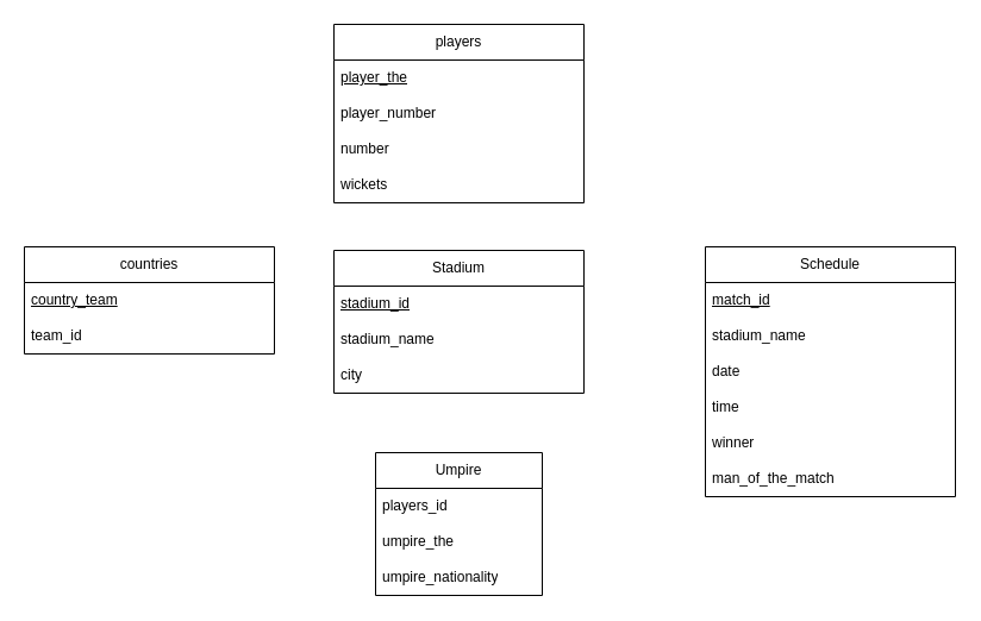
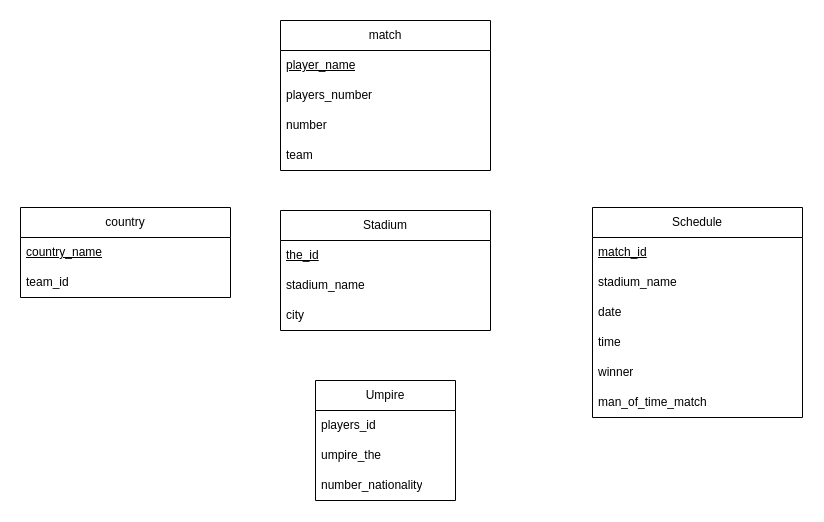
- <mxCell id="12" value="players" style="swimlane;fontStyle=0;childLayout=stackLayout;horizontal=1;startSize=30;horizontalStack=0;resizeParent=1;resizeParentMax=0;resizeLast=0;collapsible=1;marginBottom=0;whiteSpace=wrap;html=1;" vertex="1" parent="1"><mxGeometry x="280" y="20" width="210" height="150" as="geometry"><mxRectangle x="50" y="270" width="100" height="30" as="alternateBounds" /></mxGeometry></mxCell>
+ <mxCell id="12" value="match" style="swimlane;fontStyle=0;childLayout=stackLayout;horizontal=1;startSize=30;horizontalStack=0;resizeParent=1;resizeParentMax=0;resizeLast=0;collapsible=1;marginBottom=0;whiteSpace=wrap;html=1;" vertex="1" parent="1"><mxGeometry x="280" y="20" width="210" height="150" as="geometry"><mxRectangle x="50" y="270" width="100" height="30" as="alternateBounds" /></mxGeometry></mxCell>
- <mxCell id="13" value="&lt;u&gt;player_the&lt;/u&gt;" style="text;strokeColor=none;fillColor=none;align=left;verticalAlign=middle;spacingLeft=4;spacingRight=4;overflow=hidden;points=[[0,0.5],[1,0.5]];portConstraint=eastwest;rotatable=0;whiteSpace=wrap;html=1;" vertex="1" parent="12"><mxGeometry y="30" width="210" height="30" as="geometry" /></mxCell>
+ <mxCell id="13" value="&lt;u&gt;player_name&lt;/u&gt;" style="text;strokeColor=none;fillColor=none;align=left;verticalAlign=middle;spacingLeft=4;spacingRight=4;overflow=hidden;points=[[0,0.5],[1,0.5]];portConstraint=eastwest;rotatable=0;whiteSpace=wrap;html=1;" vertex="1" parent="12"><mxGeometry y="30" width="210" height="30" as="geometry" /></mxCell>
- <mxCell id="14" value="player_number" style="text;strokeColor=none;fillColor=none;align=left;verticalAlign=middle;spacingLeft=4;spacingRight=4;overflow=hidden;points=[[0,0.5],[1,0.5]];portConstraint=eastwest;rotatable=0;whiteSpace=wrap;html=1;" vertex="1" parent="12"><mxGeometry y="60" width="210" height="30" as="geometry" /></mxCell>
+ <mxCell id="14" value="players_number" style="text;strokeColor=none;fillColor=none;align=left;verticalAlign=middle;spacingLeft=4;spacingRight=4;overflow=hidden;points=[[0,0.5],[1,0.5]];portConstraint=eastwest;rotatable=0;whiteSpace=wrap;html=1;" vertex="1" parent="12"><mxGeometry y="60" width="210" height="30" as="geometry" /></mxCell>
- <mxCell id="16" value="wickets" style="text;strokeColor=none;fillColor=none;align=left;verticalAlign=middle;spacingLeft=4;spacingRight=4;overflow=hidden;points=[[0,0.5],[1,0.5]];portConstraint=eastwest;rotatable=0;whiteSpace=wrap;html=1;" vertex="1" parent="12"><mxGeometry y="120" width="210" height="30" as="geometry" /></mxCell>
+ <mxCell id="16" value="team" style="text;strokeColor=none;fillColor=none;align=left;verticalAlign=middle;spacingLeft=4;spacingRight=4;overflow=hidden;points=[[0,0.5],[1,0.5]];portConstraint=eastwest;rotatable=0;whiteSpace=wrap;html=1;" vertex="1" parent="12"><mxGeometry y="120" width="210" height="30" as="geometry" /></mxCell>
- <mxCell id="2" value="countries" style="swimlane;fontStyle=0;childLayout=stackLayout;horizontal=1;startSize=30;horizontalStack=0;resizeParent=1;resizeParentMax=0;resizeLast=0;collapsible=1;marginBottom=0;whiteSpace=wrap;html=1;" vertex="1" parent="1"><mxGeometry y="207" width="210" height="90" as="geometry" x="20"><mxRectangle x="50" y="270" width="100" height="30" as="alternateBounds" /></mxGeometry></mxCell>
+ <mxCell id="2" value="country" style="swimlane;fontStyle=0;childLayout=stackLayout;horizontal=1;startSize=30;horizontalStack=0;resizeParent=1;resizeParentMax=0;resizeLast=0;collapsible=1;marginBottom=0;whiteSpace=wrap;html=1;" vertex="1" parent="1"><mxGeometry y="207" width="210" height="90" as="geometry" x="20"><mxRectangle x="50" y="270" width="100" height="30" as="alternateBounds" /></mxGeometry></mxCell>
- <mxCell id="3" value="&lt;u&gt;country_team&lt;/u&gt;" style="text;strokeColor=none;fillColor=none;align=left;verticalAlign=middle;spacingLeft=4;spacingRight=4;overflow=hidden;points=[[0,0.5],[1,0.5]];portConstraint=eastwest;rotatable=0;whiteSpace=wrap;html=1;" vertex="1" parent="2"><mxGeometry y="30" width="210" height="30" as="geometry" /></mxCell>
+ <mxCell id="3" value="&lt;u&gt;country_name&lt;/u&gt;" style="text;strokeColor=none;fillColor=none;align=left;verticalAlign=middle;spacingLeft=4;spacingRight=4;overflow=hidden;points=[[0,0.5],[1,0.5]];portConstraint=eastwest;rotatable=0;whiteSpace=wrap;html=1;" vertex="1" parent="2"><mxGeometry y="30" width="210" height="30" as="geometry" /></mxCell>
- <mxCell id="18" value="&lt;u&gt;stadium_id&lt;/u&gt;" style="text;strokeColor=none;fillColor=none;align=left;verticalAlign=middle;spacingLeft=4;spacingRight=4;overflow=hidden;points=[[0,0.5],[1,0.5]];portConstraint=eastwest;rotatable=0;whiteSpace=wrap;html=1;" vertex="1" parent="17"><mxGeometry y="30" width="210" height="30" as="geometry" /></mxCell>
+ <mxCell id="18" value="&lt;u&gt;the_id&lt;/u&gt;" style="text;strokeColor=none;fillColor=none;align=left;verticalAlign=middle;spacingLeft=4;spacingRight=4;overflow=hidden;points=[[0,0.5],[1,0.5]];portConstraint=eastwest;rotatable=0;whiteSpace=wrap;html=1;" vertex="1" parent="17"><mxGeometry y="30" width="210" height="30" as="geometry" /></mxCell>
- <mxCell id="11" value="man_of_the_match" style="text;strokeColor=none;fillColor=none;align=left;verticalAlign=middle;spacingLeft=4;spacingRight=4;overflow=hidden;points=[[0,0.5],[1,0.5]];portConstraint=eastwest;rotatable=0;whiteSpace=wrap;html=1;" vertex="1" parent="5"><mxGeometry y="180" width="210" height="30" as="geometry" /></mxCell>
+ <mxCell id="11" value="man_of_time_match" style="text;strokeColor=none;fillColor=none;align=left;verticalAlign=middle;spacingLeft=4;spacingRight=4;overflow=hidden;points=[[0,0.5],[1,0.5]];portConstraint=eastwest;rotatable=0;whiteSpace=wrap;html=1;" vertex="1" parent="5"><mxGeometry y="180" width="210" height="30" as="geometry" /></mxCell>
- <mxCell id="24" value="umpire_nationality" style="text;strokeColor=none;fillColor=none;align=left;verticalAlign=middle;spacingLeft=4;spacingRight=4;overflow=hidden;points=[[0,0.5],[1,0.5]];portConstraint=eastwest;rotatable=0;whiteSpace=wrap;html=1;" vertex="1" parent="21"><mxGeometry y="90" width="140" height="30" as="geometry" /></mxCell>
+ <mxCell id="24" value="number_nationality" style="text;strokeColor=none;fillColor=none;align=left;verticalAlign=middle;spacingLeft=4;spacingRight=4;overflow=hidden;points=[[0,0.5],[1,0.5]];portConstraint=eastwest;rotatable=0;whiteSpace=wrap;html=1;" vertex="1" parent="21"><mxGeometry y="90" width="140" height="30" as="geometry" /></mxCell>
